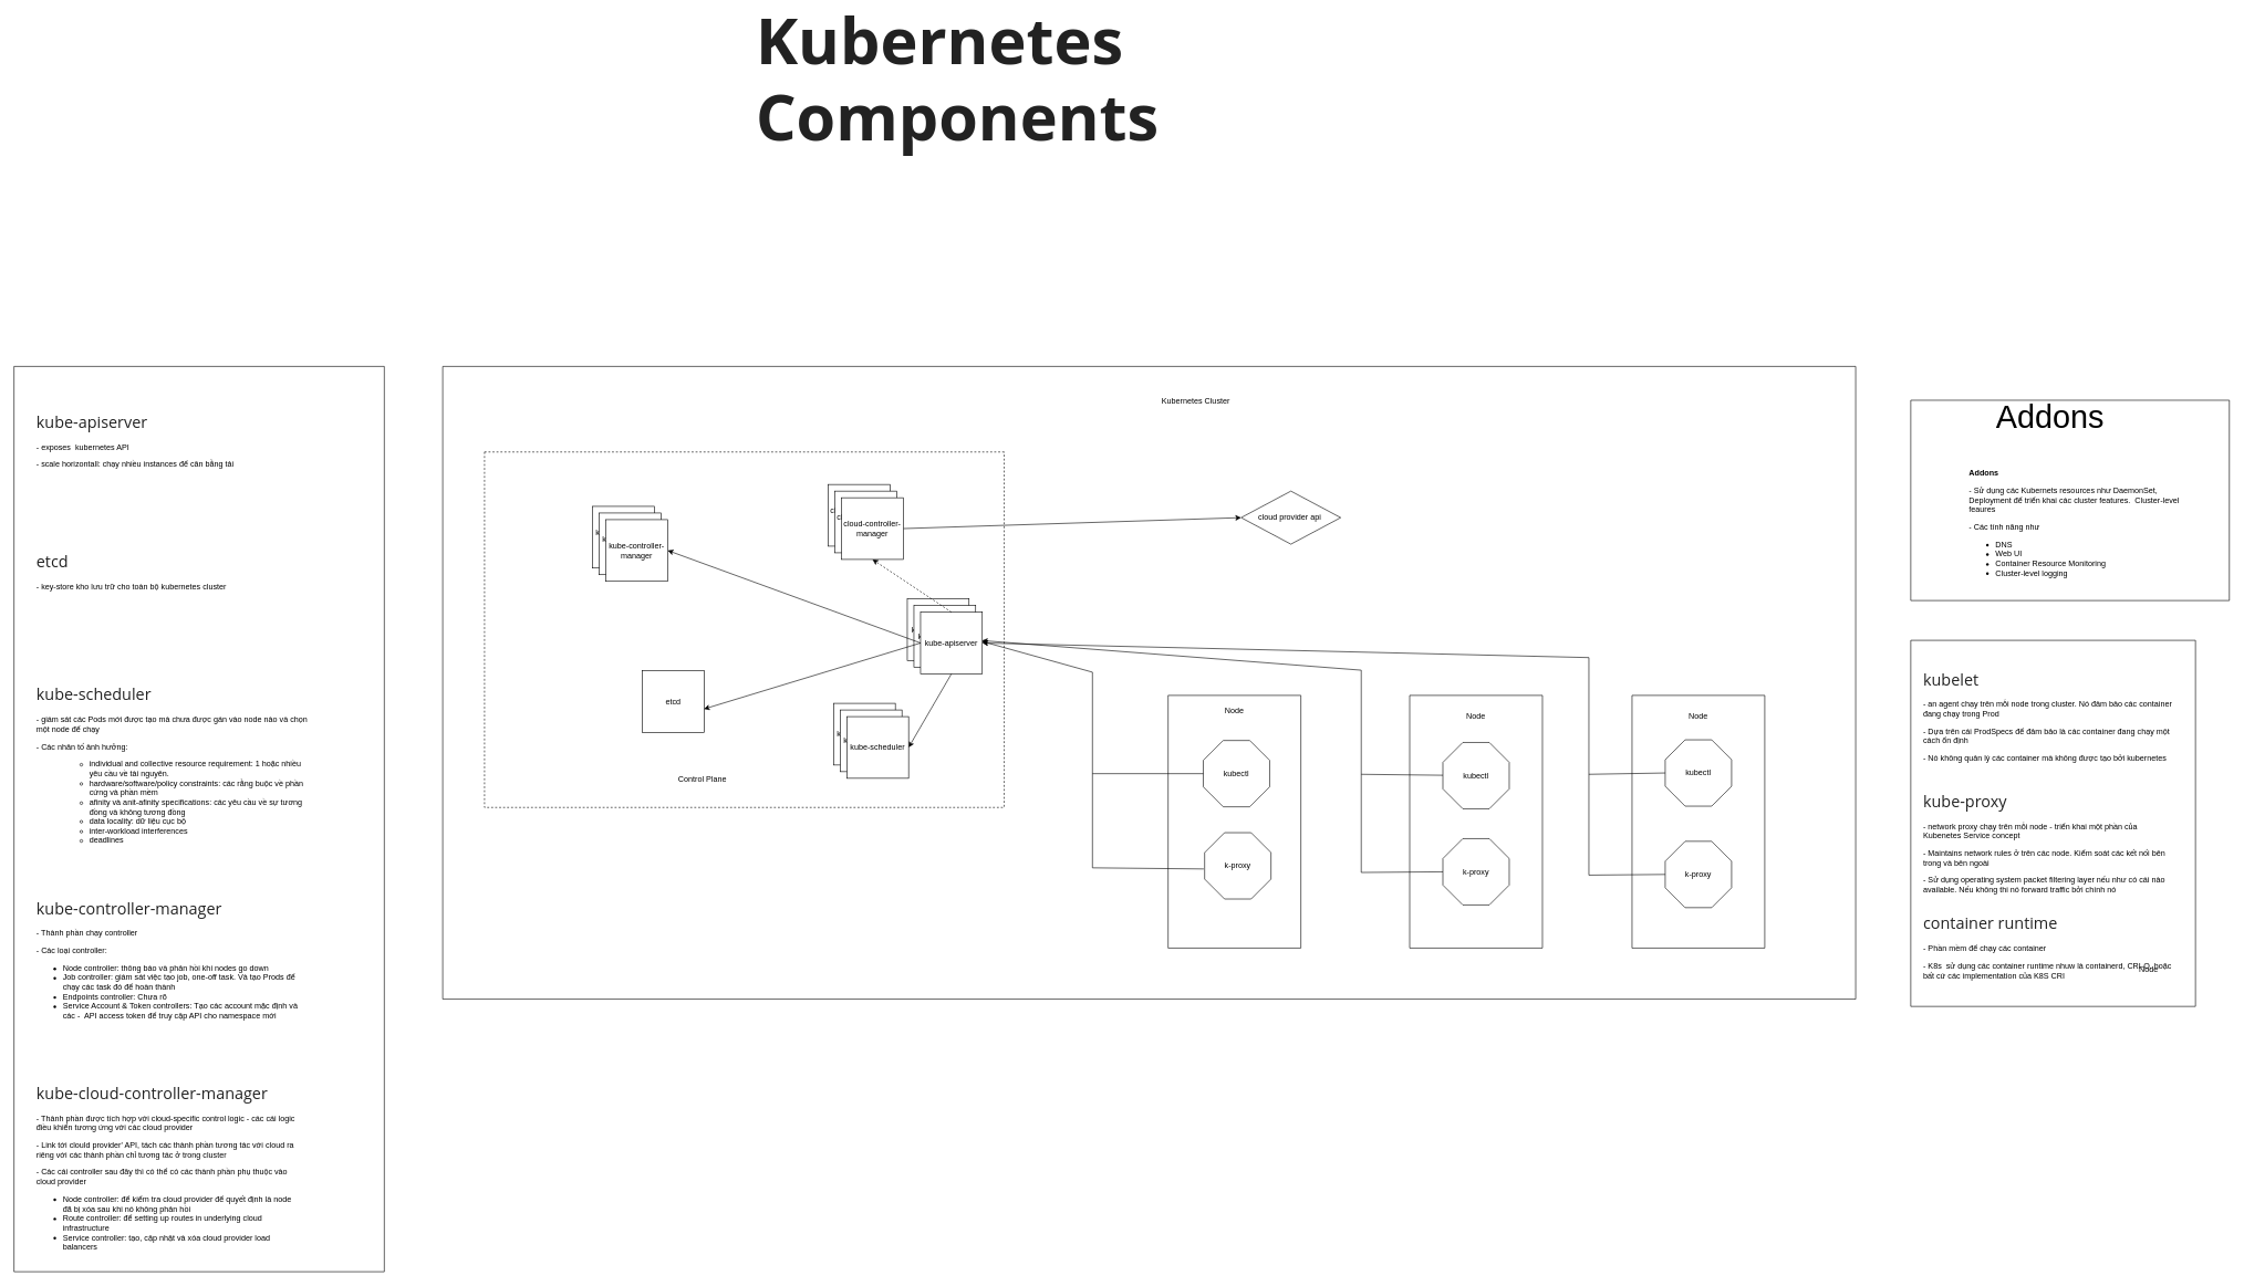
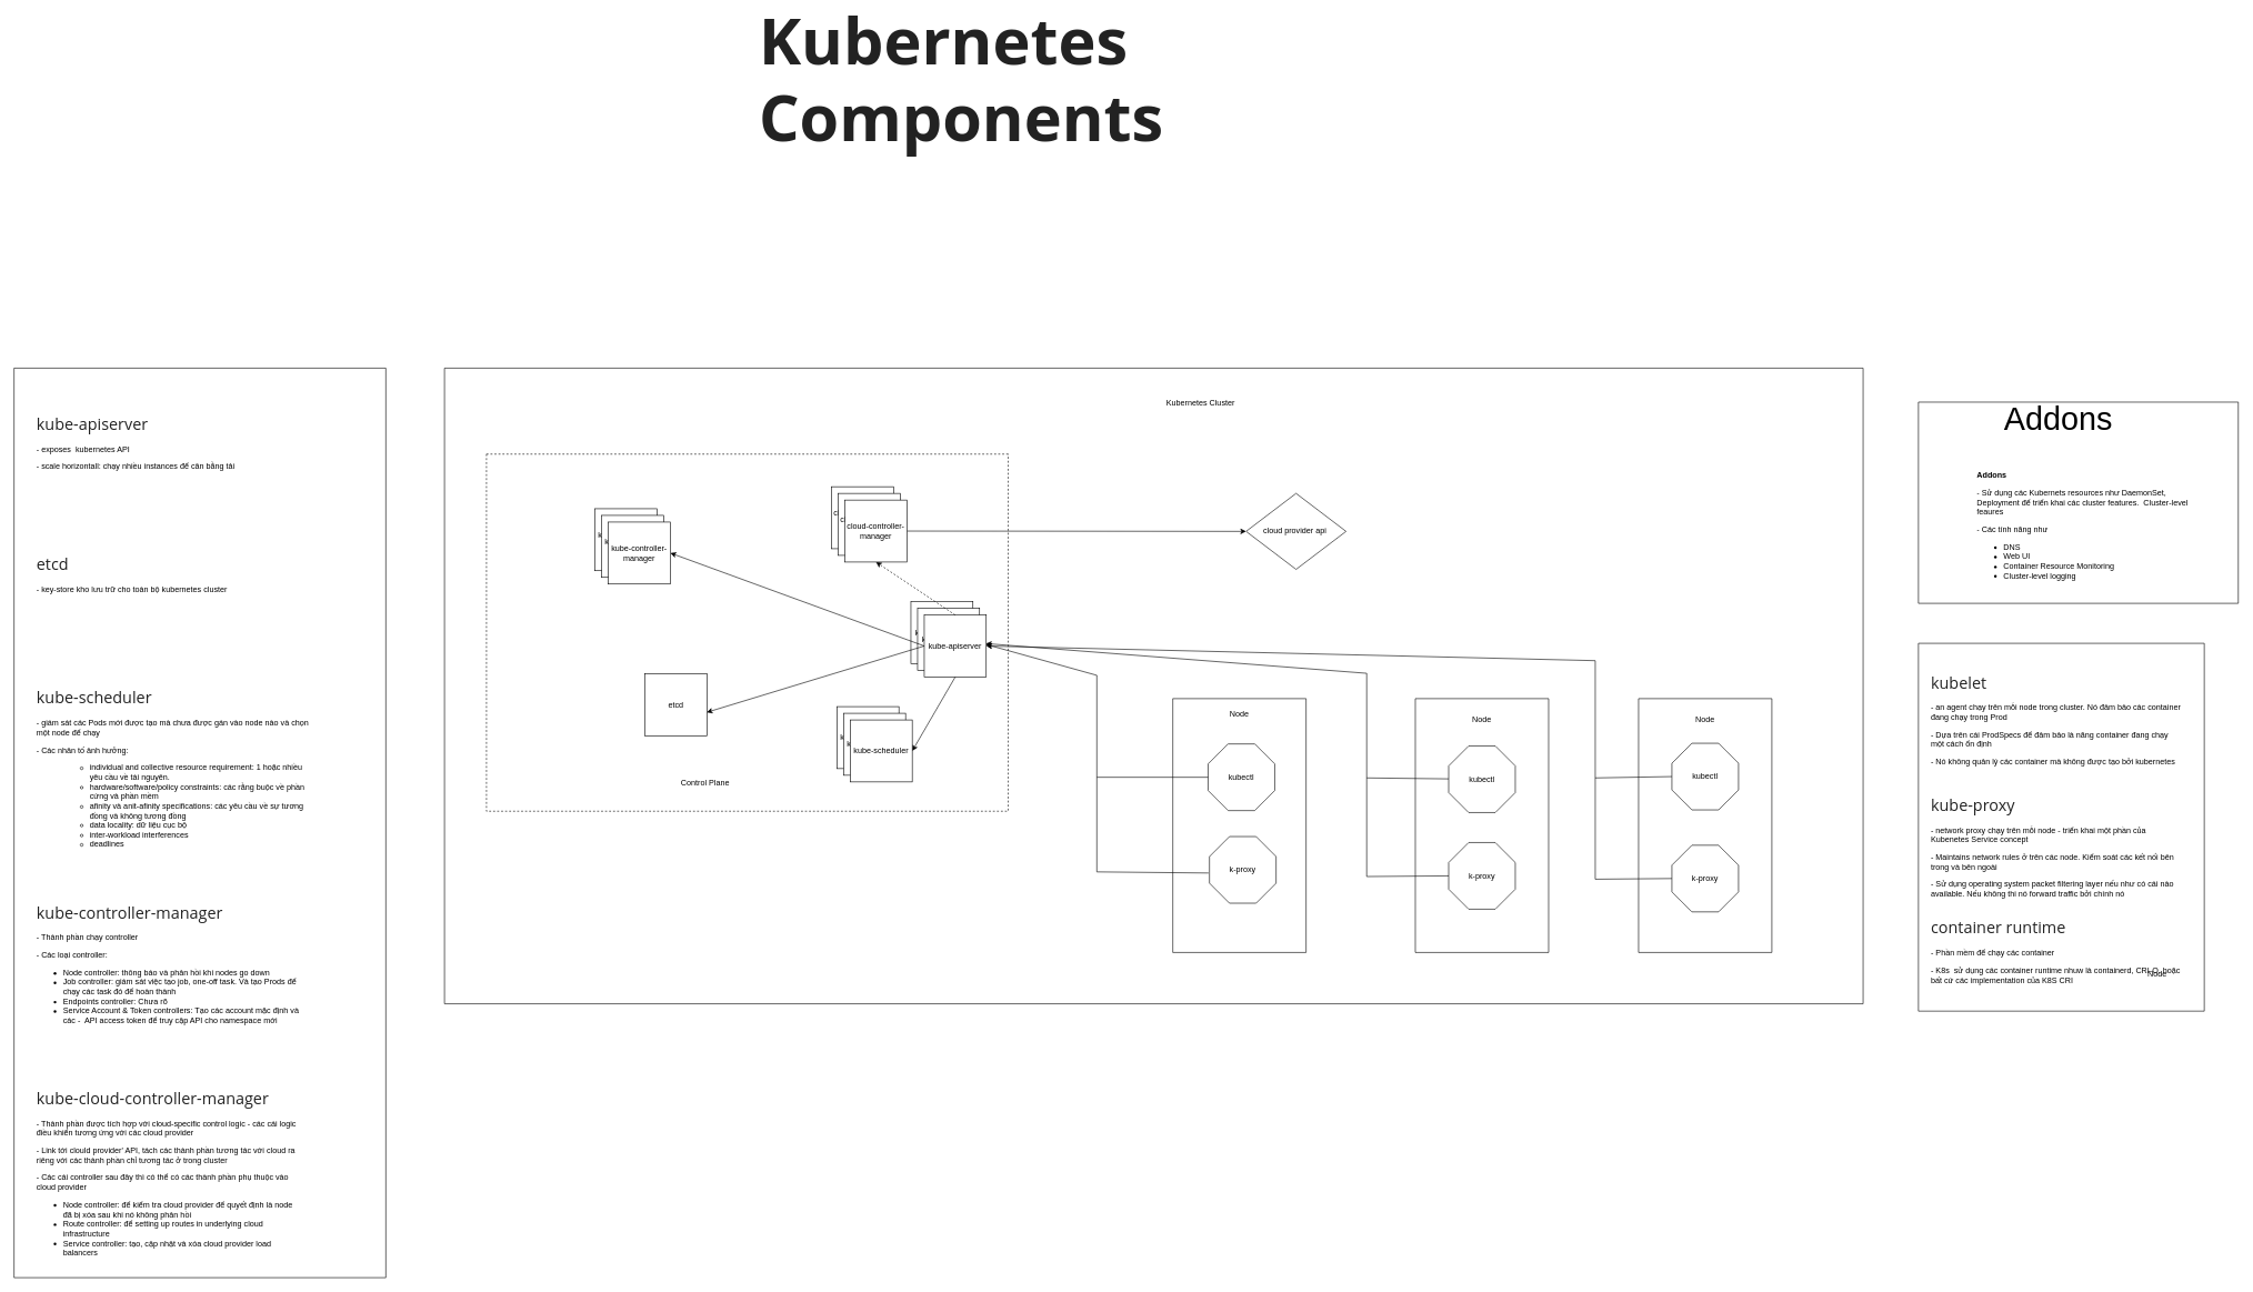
- <mxCell id="31" value="cloud provider api&amp;nbsp;" style="rhombus;whiteSpace=wrap;html=1;fontSize=12;" parent="1" vertex="1"><mxGeometry x="1869" y="661" width="150" height="80" as="geometry" /></mxCell>
+ <mxCell id="31" value="cloud provider api&amp;nbsp;" style="rhombus;whiteSpace=wrap;html=1;fontSize=12;" parent="1" vertex="1"><mxGeometry x="1869" y="661" width="150" height="114" as="geometry" /></mxCell>
- <mxCell id="51" value="&lt;h3 style=&quot;box-sizing: border-box; margin-top: 2rem; margin-bottom: 1rem; font-weight: 500; line-height: 1.2; font-size: 1.5rem; color: rgb(34, 34, 34); font-family: &amp;quot;open sans&amp;quot;, -apple-system, BlinkMacSystemFont, &amp;quot;segoe ui&amp;quot;, Roboto, &amp;quot;helvetica neue&amp;quot;, Arial, sans-serif, &amp;quot;apple color emoji&amp;quot;, &amp;quot;segoe ui emoji&amp;quot;, &amp;quot;segoe ui symbol&amp;quot;; background-color: rgb(255, 255, 255);&quot; id=&quot;kubelet&quot;&gt;kubelet&lt;a style=&quot;box-sizing: border-box; color: rgb(51, 113, 227); text-decoration-line: none; background-color: transparent; visibility: initial;&quot; href=&quot;https://kubernetes.io/docs/concepts/overview/components/#kubelet&quot; aria-hidden=&quot;true&quot;&gt;&amp;nbsp;&lt;/a&gt;&lt;/h3&gt;&lt;p&gt;- an agent chạy trên mỗi node trong cluster. Nó đảm bảo các container đang chạy trong Prod&lt;/p&gt;&lt;p&gt;- Dựa trên cái ProdSpecs để đảm bảo là các container đang chạy một cách ổn định&amp;nbsp;&lt;/p&gt;&lt;p&gt;- Nó không quản lý các container mà không được tạo bởi kubernetes&amp;nbsp;&lt;/p&gt;" style="text;html=1;strokeColor=none;fillColor=none;spacing=5;spacingTop=-20;whiteSpace=wrap;overflow=hidden;rounded=0;fontSize=12;" parent="50" vertex="1"><mxGeometry x="14" y="23" width="387" height="184" as="geometry" /></mxCell>
+ <mxCell id="51" value="&lt;h3 style=&quot;box-sizing: border-box; margin-top: 2rem; margin-bottom: 1rem; font-weight: 500; line-height: 1.2; font-size: 1.5rem; color: rgb(34, 34, 34); font-family: &amp;quot;open sans&amp;quot;, -apple-system, BlinkMacSystemFont, &amp;quot;segoe ui&amp;quot;, Roboto, &amp;quot;helvetica neue&amp;quot;, Arial, sans-serif, &amp;quot;apple color emoji&amp;quot;, &amp;quot;segoe ui emoji&amp;quot;, &amp;quot;segoe ui symbol&amp;quot;; background-color: rgb(255, 255, 255);&quot; id=&quot;kubelet&quot;&gt;kubelet&lt;a style=&quot;box-sizing: border-box; color: rgb(51, 113, 227); text-decoration-line: none; background-color: transparent; visibility: initial;&quot; href=&quot;https://kubernetes.io/docs/concepts/overview/components/#kubelet&quot; aria-hidden=&quot;true&quot;&gt;&amp;nbsp;&lt;/a&gt;&lt;/h3&gt;&lt;p&gt;- an agent chạy trên mỗi node trong cluster. Nó đảm bảo các container đang chạy trong Prod&lt;/p&gt;&lt;p&gt;- Dựa trên cái ProdSpecs để đảm bảo là năng container đang chạy một cách ổn định&amp;nbsp;&lt;/p&gt;&lt;p&gt;- Nó không quản lý các container mà không được tạo bởi kubernetes&amp;nbsp;&lt;/p&gt;" style="text;html=1;strokeColor=none;fillColor=none;spacing=5;spacingTop=-20;whiteSpace=wrap;overflow=hidden;rounded=0;fontSize=12;" parent="50" vertex="1"><mxGeometry x="14" y="23" width="387" height="184" as="geometry" /></mxCell>
